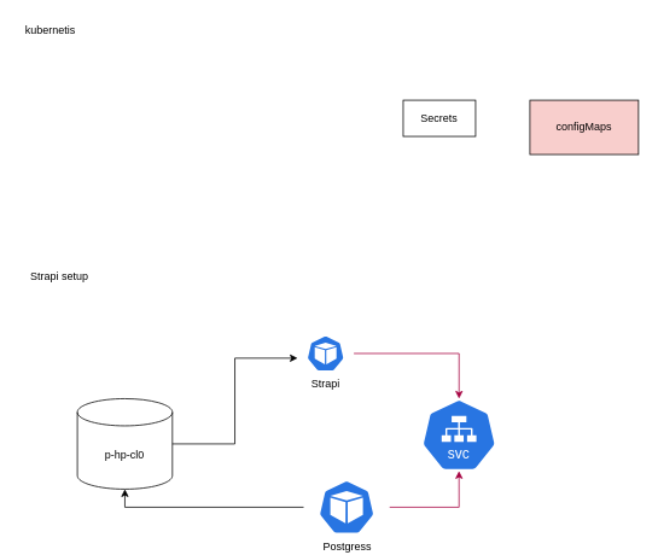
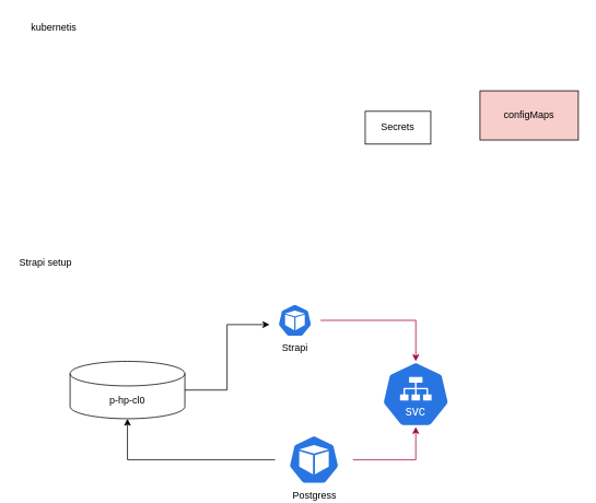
- <mxCell id="2" value="kubernetis&lt;div&gt;&lt;br&gt;&lt;/div&gt;" style="text;html=1;align=center;verticalAlign=middle;resizable=0;points=[];autosize=1;strokeColor=none;fillColor=none;" vertex="1" parent="1"><mxGeometry x="15" y="20" width="80" height="40" as="geometry" /></mxCell>
+ <mxCell id="2" value="kubernetis&lt;div&gt;&lt;br&gt;&lt;/div&gt;" style="text;html=1;align=center;verticalAlign=middle;resizable=0;points=[];autosize=1;strokeColor=none;fillColor=none;" vertex="1" parent="1"><mxGeometry x="25" y="20" width="80" height="40" as="geometry" /></mxCell>
- <mxCell id="3" value="Secrets" style="rounded=0;whiteSpace=wrap;html=1;" vertex="1" parent="1"><mxGeometry x="445" y="110" width="80" height="40" as="geometry" /></mxCell>
+ <mxCell id="3" value="Secrets" style="rounded=0;whiteSpace=wrap;html=1;" vertex="1" parent="1"><mxGeometry x="445" y="135" width="80" height="40" as="geometry" /></mxCell>
- <mxCell id="5" value="Strapi setup" style="text;html=1;align=center;verticalAlign=middle;resizable=0;points=[];autosize=1;strokeColor=none;fillColor=none;" vertex="1" parent="1"><mxGeometry x="20" y="290" width="90" height="30" as="geometry" /></mxCell>
+ <mxCell id="5" value="Strapi setup" style="text;html=1;align=center;verticalAlign=middle;resizable=0;points=[];autosize=1;strokeColor=none;fillColor=none;" vertex="1" parent="1"><mxGeometry x="10" y="305" width="90" height="30" as="geometry" /></mxCell>
- <mxCell id="6" value="p-hp-cl0" style="shape=cylinder3;whiteSpace=wrap;html=1;boundedLbl=1;backgroundOutline=1;size=15;" vertex="1" parent="1"><mxGeometry x="85" y="440" width="105" height="100" as="geometry" /></mxCell>
+ <mxCell id="6" value="p-hp-cl0" style="shape=cylinder3;whiteSpace=wrap;html=1;boundedLbl=1;backgroundOutline=1;size=15;" vertex="1" parent="1"><mxGeometry x="85" y="440" width="140" height="70" as="geometry" /></mxCell>
